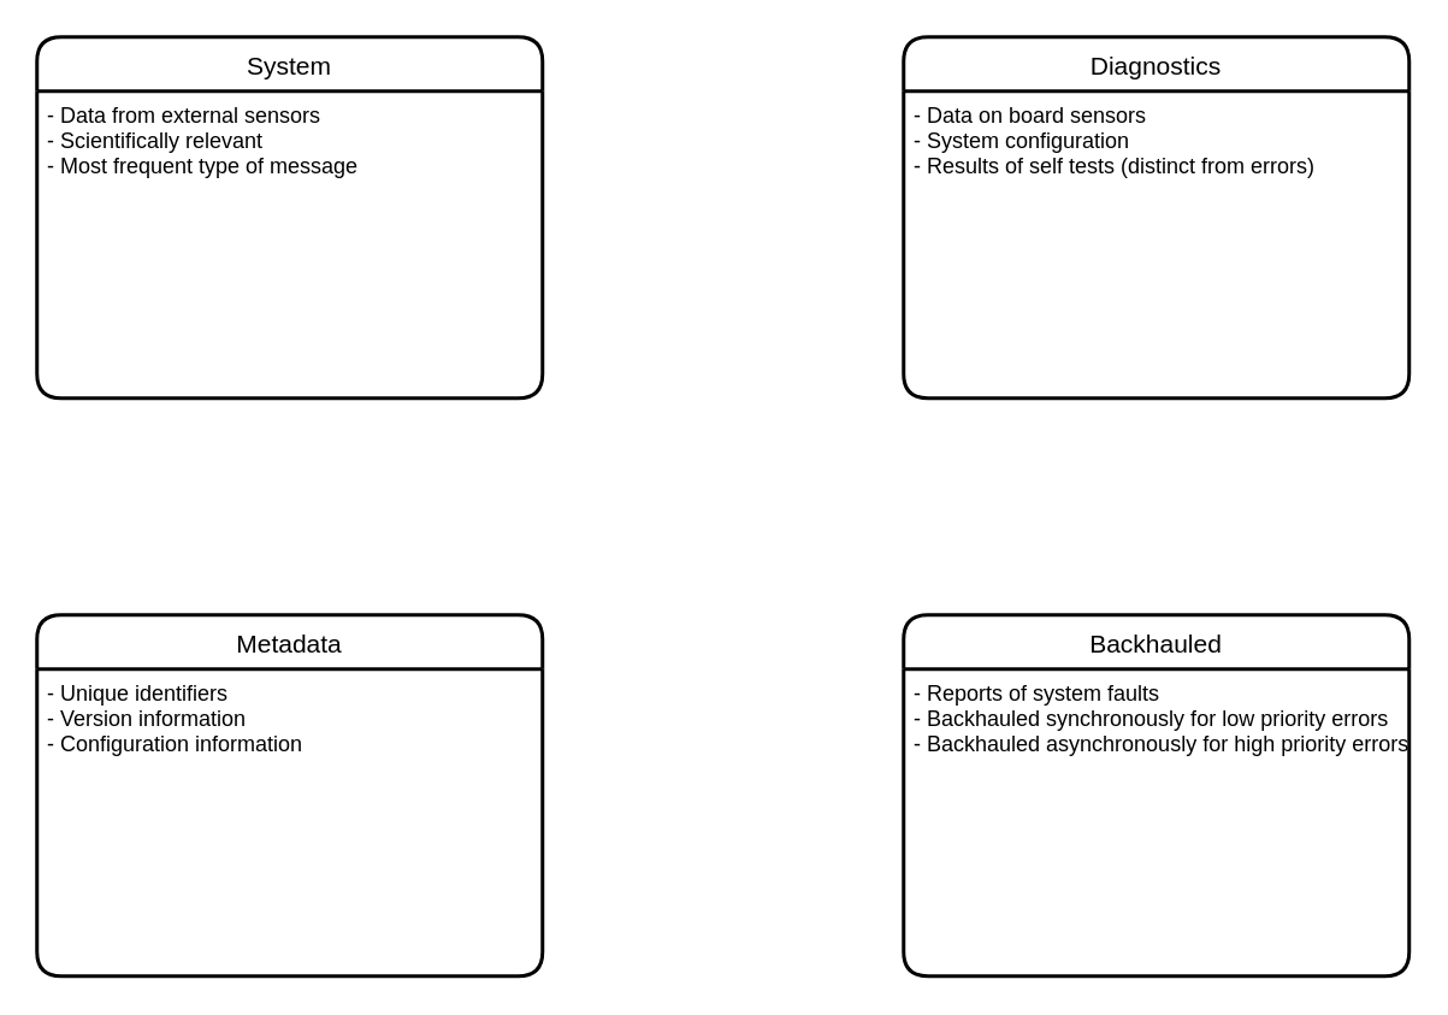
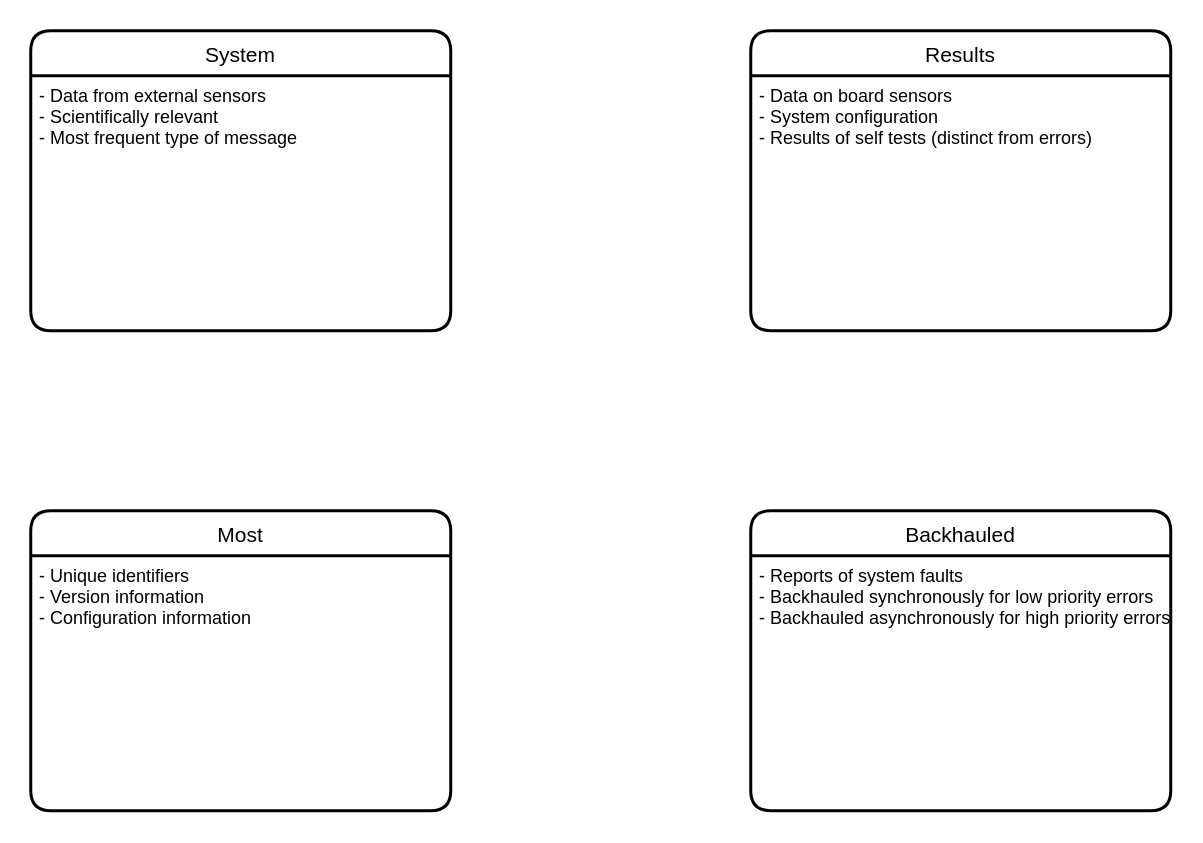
- <mxCell id="4" value="Diagnostics" style="swimlane;childLayout=stackLayout;horizontal=1;startSize=30;horizontalStack=0;rounded=1;fontSize=14;fontStyle=0;strokeWidth=2;resizeParent=0;resizeLast=1;shadow=0;dashed=0;align=center;" vertex="1" parent="1"><mxGeometry x="500" y="20" width="280" height="200" as="geometry"><mxRectangle x="650" y="360" width="70" height="30" as="alternateBounds" /></mxGeometry></mxCell>
+ <mxCell id="4" value="Results" style="swimlane;childLayout=stackLayout;horizontal=1;startSize=30;horizontalStack=0;rounded=1;fontSize=14;fontStyle=0;strokeWidth=2;resizeParent=0;resizeLast=1;shadow=0;dashed=0;align=center;" vertex="1" parent="1"><mxGeometry x="500" y="20" width="280" height="200" as="geometry"><mxRectangle x="650" y="360" width="70" height="30" as="alternateBounds" /></mxGeometry></mxCell>
- <mxCell id="6" value="Metadata" style="swimlane;childLayout=stackLayout;horizontal=1;startSize=30;horizontalStack=0;rounded=1;fontSize=14;fontStyle=0;strokeWidth=2;resizeParent=0;resizeLast=1;shadow=0;dashed=0;align=center;" vertex="1" parent="1"><mxGeometry x="20" y="340" width="280" height="200" as="geometry"><mxRectangle x="650" y="360" width="70" height="30" as="alternateBounds" /></mxGeometry></mxCell>
+ <mxCell id="6" value="Most" style="swimlane;childLayout=stackLayout;horizontal=1;startSize=30;horizontalStack=0;rounded=1;fontSize=14;fontStyle=0;strokeWidth=2;resizeParent=0;resizeLast=1;shadow=0;dashed=0;align=center;" vertex="1" parent="1"><mxGeometry x="20" y="340" width="280" height="200" as="geometry"><mxRectangle x="650" y="360" width="70" height="30" as="alternateBounds" /></mxGeometry></mxCell>
